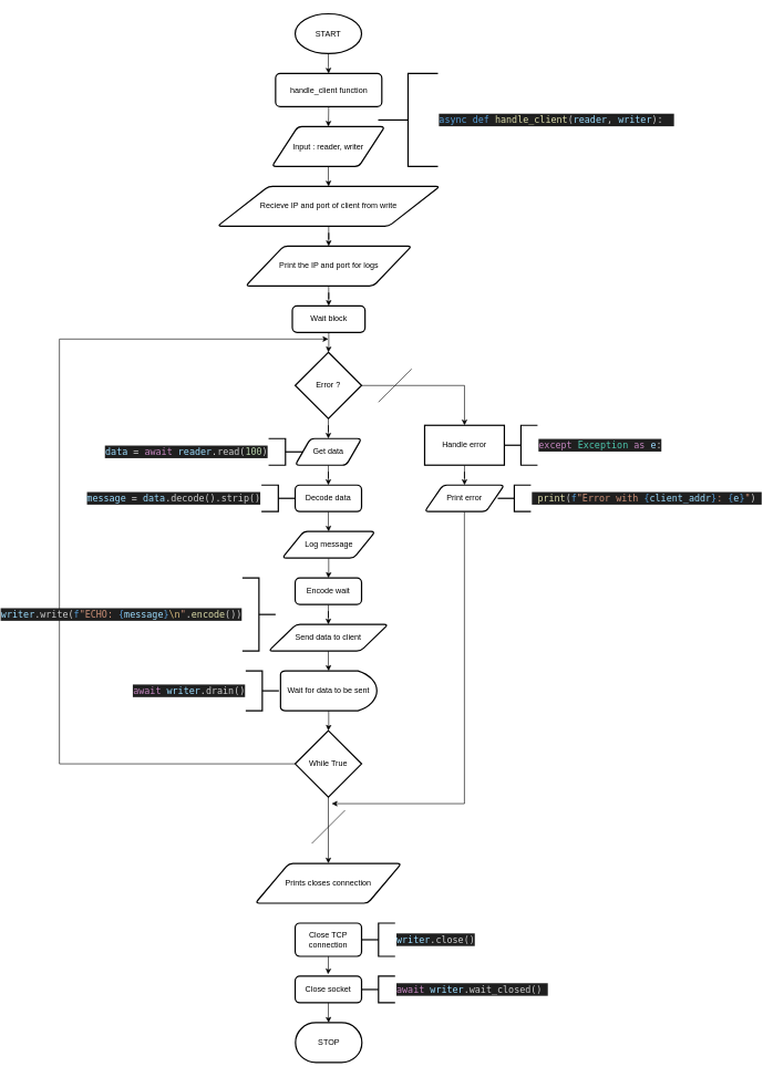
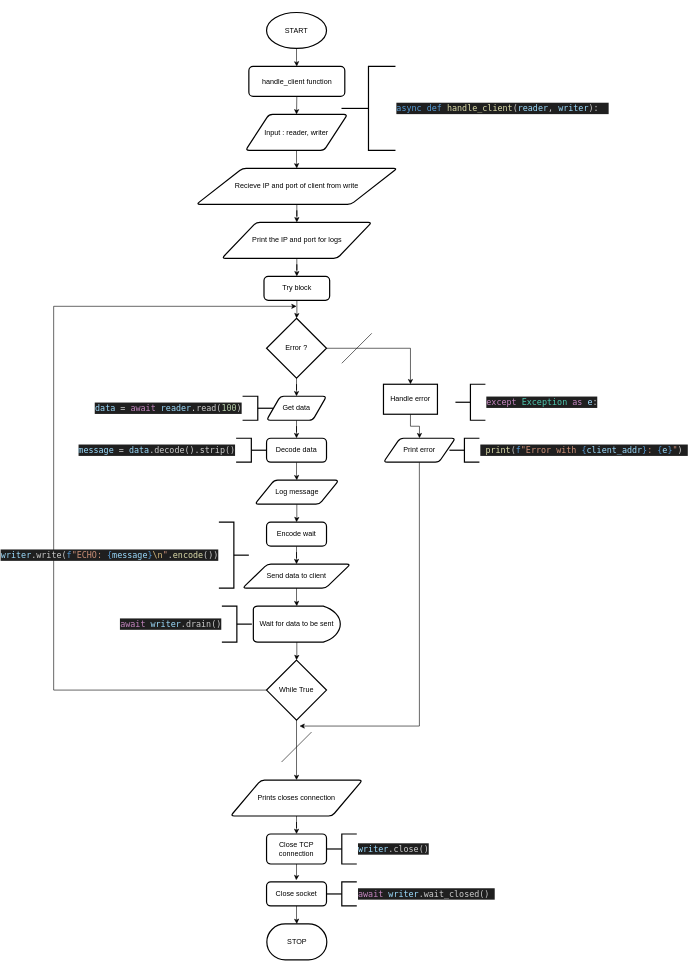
- <mxCell id="12" value="Wait block" style="rounded=1;whiteSpace=wrap;html=1;absoluteArcSize=1;arcSize=14;strokeWidth=2;labelBackgroundColor=none;" parent="1" vertex="1"><mxGeometry x="370.75" y="460" width="109.5" height="40" as="geometry" /></mxCell>
+ <mxCell id="12" value="Try block" style="rounded=1;whiteSpace=wrap;html=1;absoluteArcSize=1;arcSize=14;strokeWidth=2;labelBackgroundColor=none;" parent="1" vertex="1"><mxGeometry x="370.75" y="460" width="109.5" height="40" as="geometry" /></mxCell>
- <mxCell id="18" value="Handle error" style="whiteSpace=wrap;html=1;strokeWidth=2;labelBackgroundColor=none;" parent="1" vertex="1"><mxGeometry x="570" y="640" width="120" height="60" as="geometry" /></mxCell>
+ <mxCell id="18" value="Handle error" style="whiteSpace=wrap;html=1;strokeWidth=2;labelBackgroundColor=none;" parent="1" vertex="1"><mxGeometry x="570" y="640" width="90" height="50" as="geometry" /></mxCell>
+ <mxCell id="37" style="edgeStyle=orthogonalEdgeStyle;rounded=0;orthogonalLoop=1;jettySize=auto;html=1;entryX=0.5;entryY=0;entryDx=0;entryDy=0;labelBackgroundColor=none;fontColor=default;" parent="1" source="38" target="39" edge="1"><mxGeometry relative="1" as="geometry" /></mxCell>
